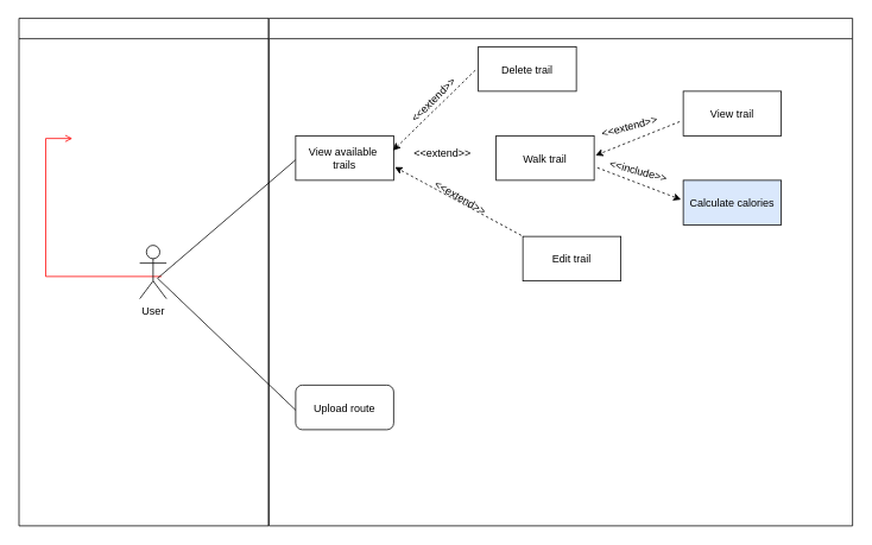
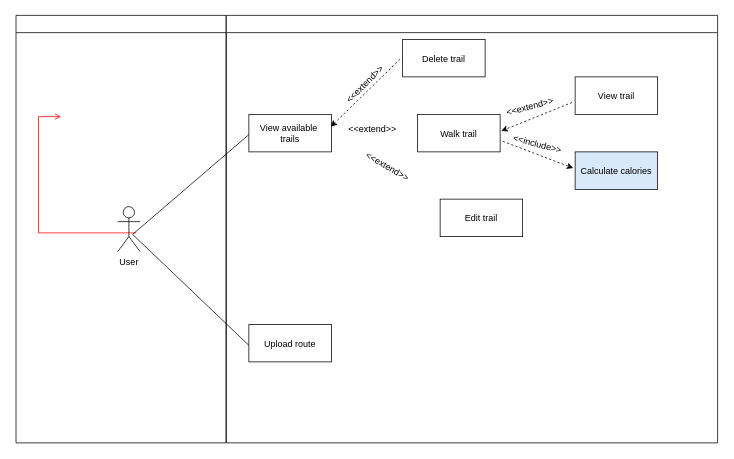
- <mxCell id="13" value="" style="html=1;labelBackgroundColor=#ffffff;startArrow=none;startFill=0;startSize=6;endArrow=classic;endFill=1;endSize=6;jettySize=auto;orthogonalLoop=1;strokeWidth=1;dashed=1;fontSize=14;rounded=0;exitX=-0.016;exitY=-0.023;exitDx=0;exitDy=0;exitPerimeter=0;entryX=1.012;entryY=0.702;entryDx=0;entryDy=0;entryPerimeter=0;" edge="1" parent="6" source="11" target="9"><mxGeometry width="60" height="60" relative="1" as="geometry"><mxPoint x="85" y="362" as="sourcePoint" /><mxPoint x="145" y="292" as="targetPoint" /></mxGeometry></mxCell>
- <mxCell id="8" value="Upload route" style="rounded=1;" vertex="1" parent="6"><mxGeometry x="30" y="412" width="110" height="50" as="geometry" /></mxCell>
+ <mxCell id="8" value="Upload route" style="" vertex="1" parent="6"><mxGeometry x="30" y="412" width="110" height="50" as="geometry" /></mxCell>
